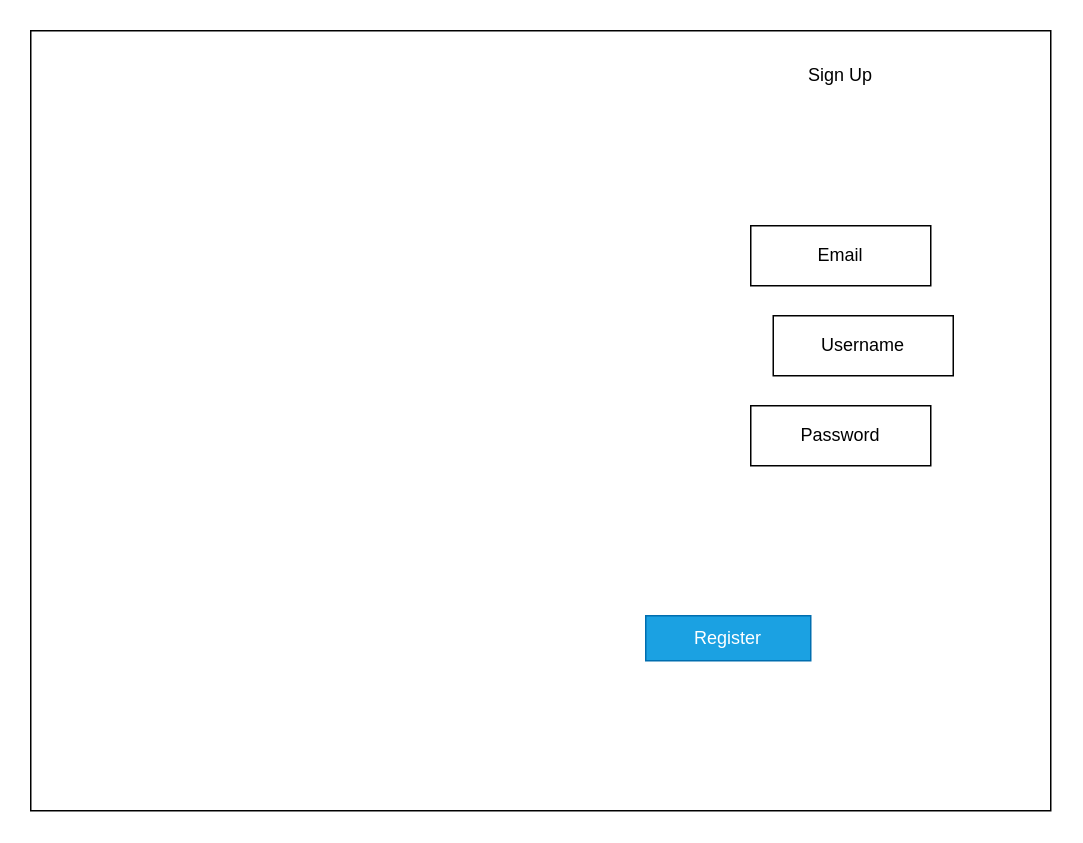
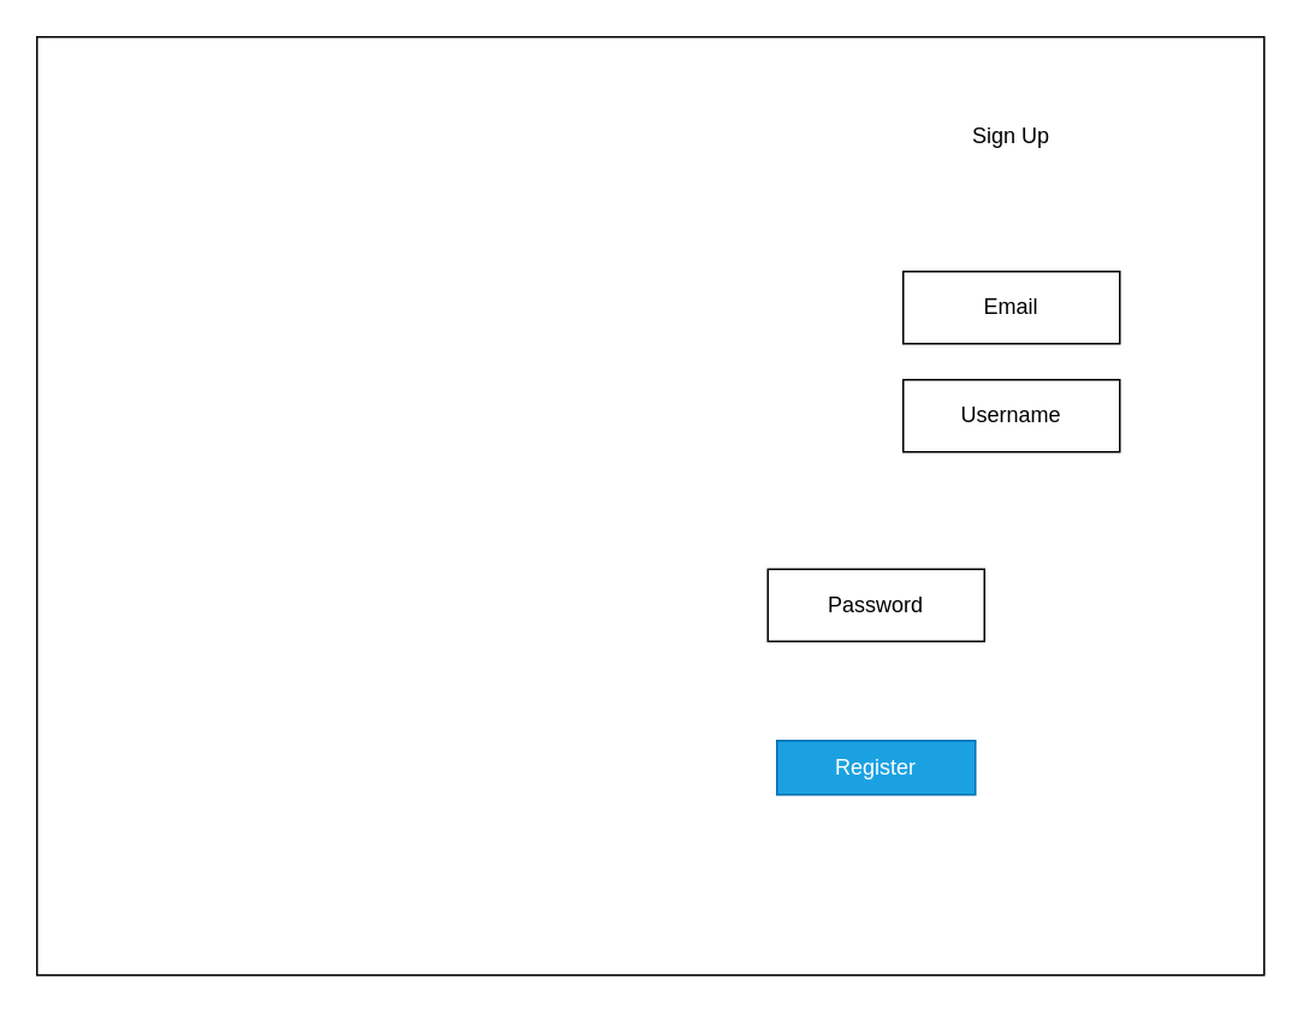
- <mxCell id="7" value="Sign Up" style="text;html=1;strokeColor=none;fillColor=none;align=center;verticalAlign=middle;whiteSpace=wrap;rounded=0;" vertex="1" parent="1"><mxGeometry x="530" y="35" width="60" height="30" as="geometry" /></mxCell>
+ <mxCell id="7" value="Sign Up" style="text;html=1;strokeColor=none;fillColor=none;align=center;verticalAlign=middle;whiteSpace=wrap;rounded=0;" vertex="1" parent="1"><mxGeometry x="530" y="60" width="60" height="30" as="geometry" /></mxCell>
- <mxCell id="4" value="Username" style="whiteSpace=wrap;html=1;" vertex="1" parent="1"><mxGeometry x="515" y="210" width="120" height="40" as="geometry" /></mxCell>
+ <mxCell id="4" value="Username" style="whiteSpace=wrap;html=1;" vertex="1" parent="1"><mxGeometry x="500" y="210" width="120" height="40" as="geometry" /></mxCell>
- <mxCell id="5" value="Password" style="whiteSpace=wrap;html=1;" vertex="1" parent="1"><mxGeometry x="500" y="270" width="120" height="40" as="geometry" /></mxCell>
+ <mxCell id="5" value="Password" style="whiteSpace=wrap;html=1;" vertex="1" parent="1"><mxGeometry x="425" y="315" width="120" height="40" as="geometry" /></mxCell>
